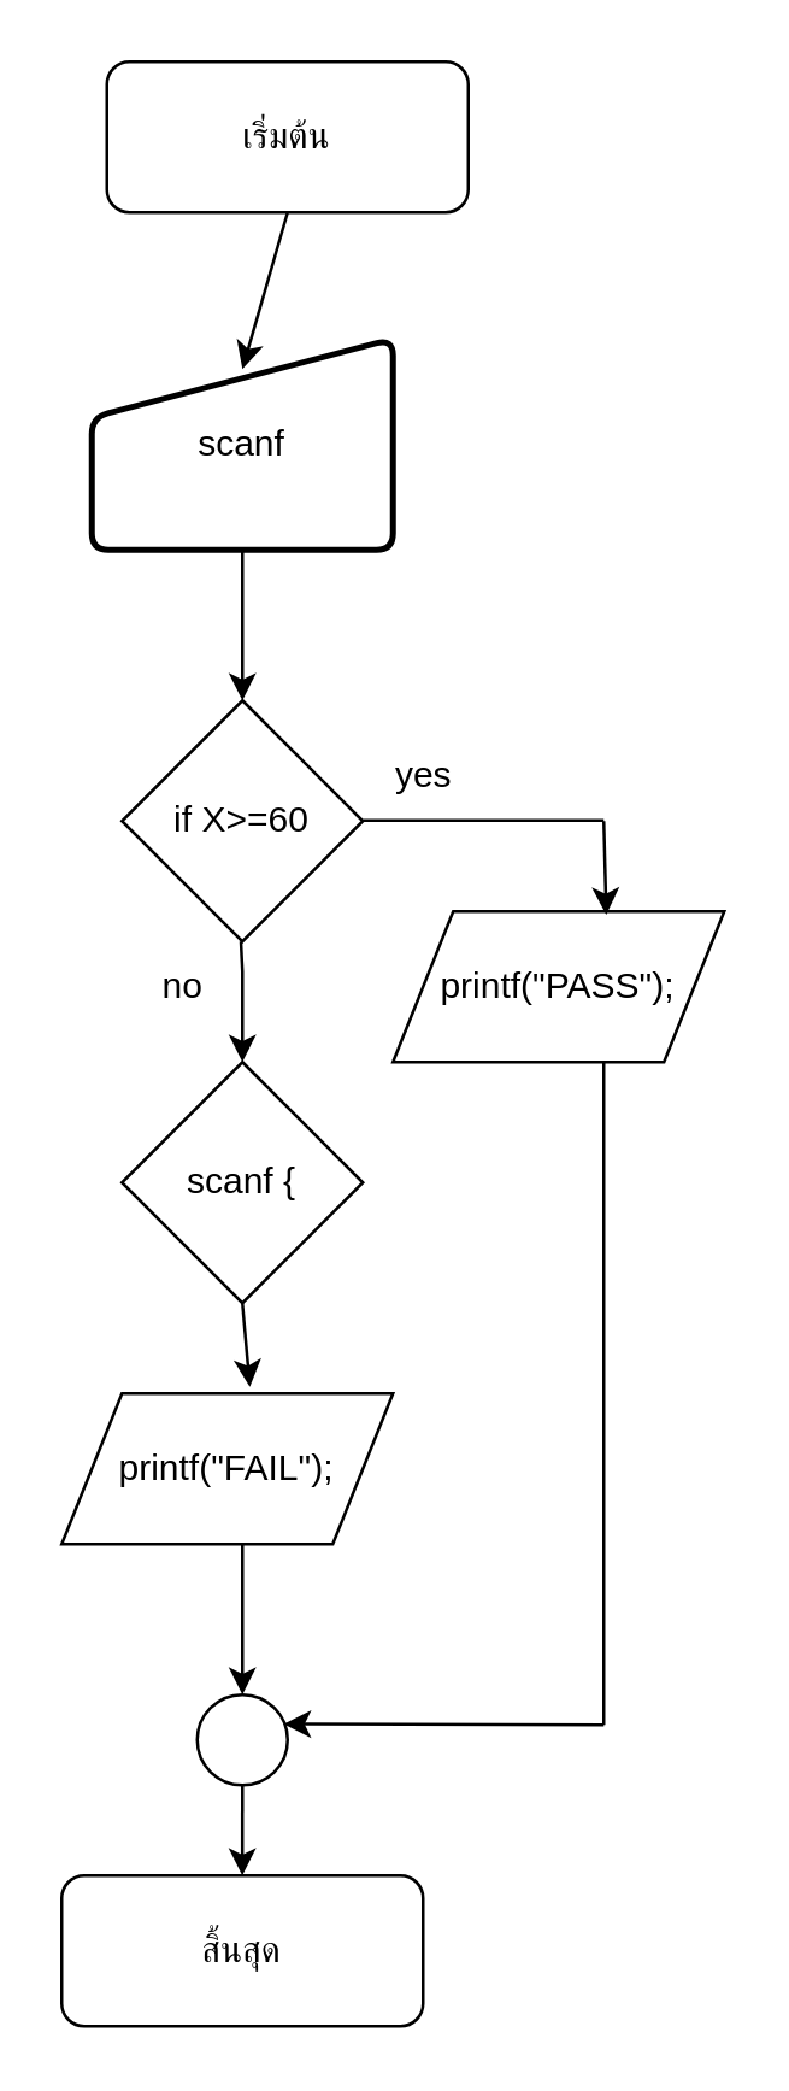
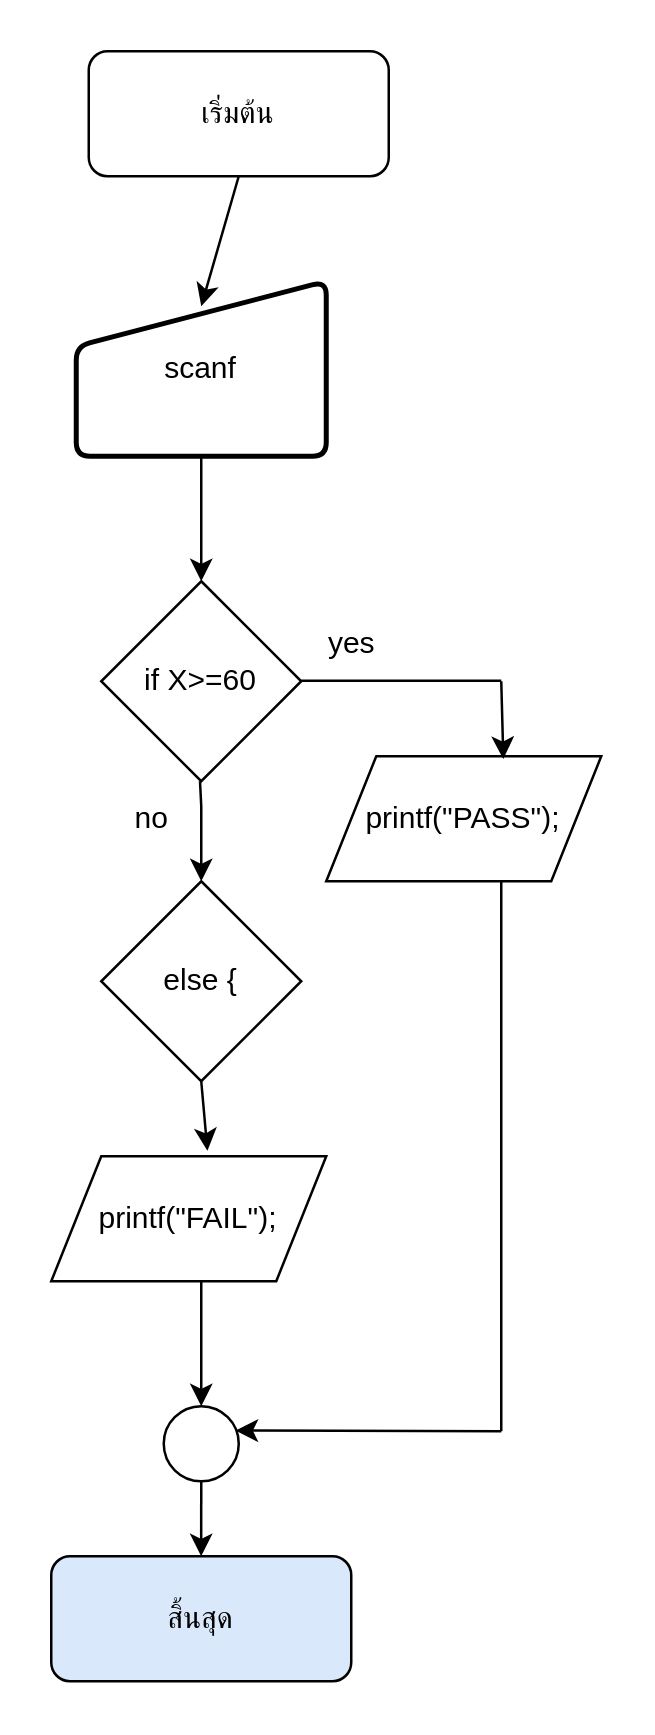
- <mxCell id="14" value="scanf {" style="rhombus;whiteSpace=wrap;html=1;" vertex="1" parent="1"><mxGeometry x="40" y="352" width="80" height="80" as="geometry" /></mxCell>
+ <mxCell id="14" value="else {" style="rhombus;whiteSpace=wrap;html=1;" vertex="1" parent="1"><mxGeometry x="40" y="352" width="80" height="80" as="geometry" /></mxCell>
- <mxCell id="21" value="สิ้นสุด" style="rounded=1;whiteSpace=wrap;html=1;" vertex="1" parent="1"><mxGeometry x="20" y="622" width="120" height="50" as="geometry" /></mxCell>
+ <mxCell id="21" value="สิ้นสุด" style="rounded=1;whiteSpace=wrap;html=1;fillColor=#dae8fc;" vertex="1" parent="1"><mxGeometry x="20" y="622" width="120" height="50" as="geometry" /></mxCell>
